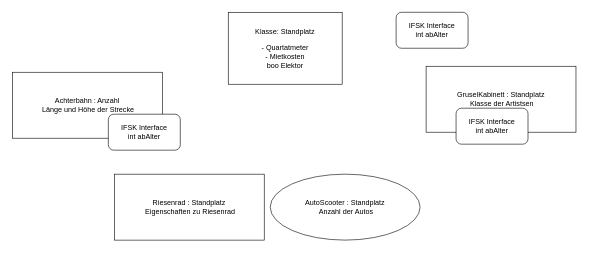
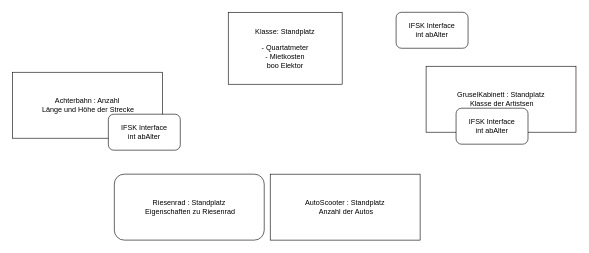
- <mxCell id="3" value="Riesenrad : Standplatz&lt;br&gt;&amp;nbsp;Eigenschaften zu Riesenrad" style="rounded=0;whiteSpace=wrap;html=1;" vertex="1" parent="1"><mxGeometry x="190" y="290" width="250" height="110" as="geometry" /></mxCell>
+ <mxCell id="3" value="Riesenrad : Standplatz&lt;br&gt;&amp;nbsp;Eigenschaften zu Riesenrad" style="whiteSpace=wrap;html=1;rounded=1;" vertex="1" parent="1"><mxGeometry x="190" y="290" width="250" height="110" as="geometry" /></mxCell>
- <mxCell id="4" value="AutoScooter : Standplatz&lt;br&gt;&amp;nbsp;Anzahl der Autos" style="ellipse;whiteSpace=wrap;html=1;" vertex="1" parent="1"><mxGeometry x="450" y="290" width="250" height="110" as="geometry" /></mxCell>
+ <mxCell id="4" value="AutoScooter : Standplatz&lt;br&gt;&amp;nbsp;Anzahl der Autos" style="rounded=0;whiteSpace=wrap;html=1;" vertex="1" parent="1"><mxGeometry x="450" y="290" width="250" height="110" as="geometry" /></mxCell>
